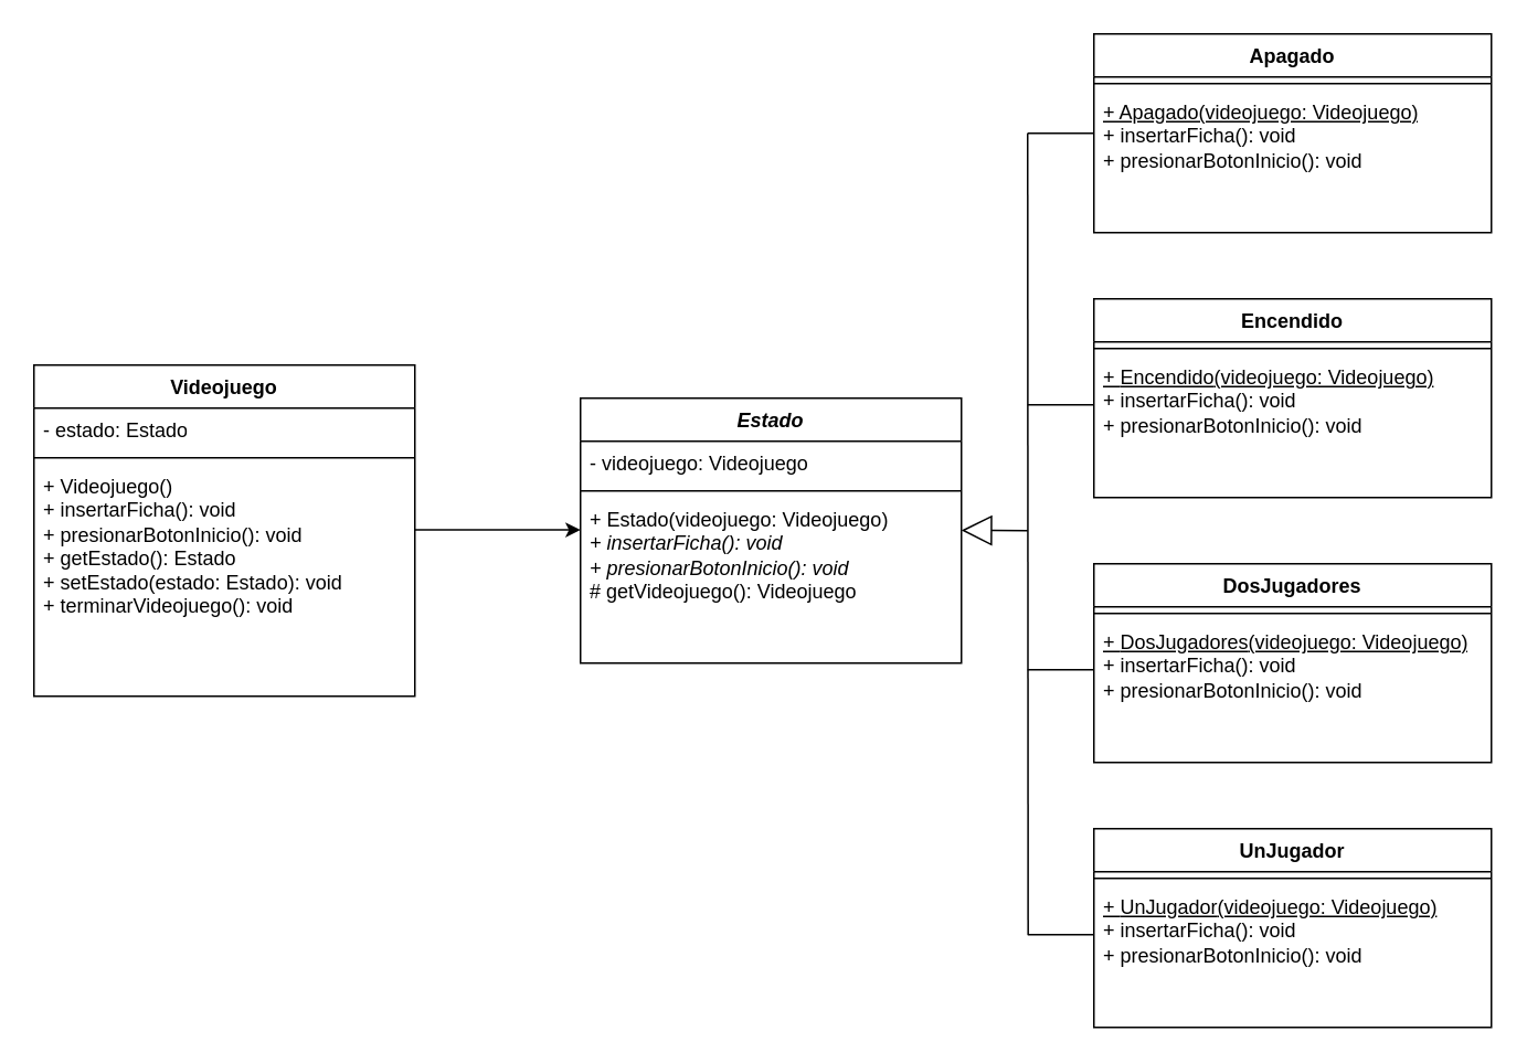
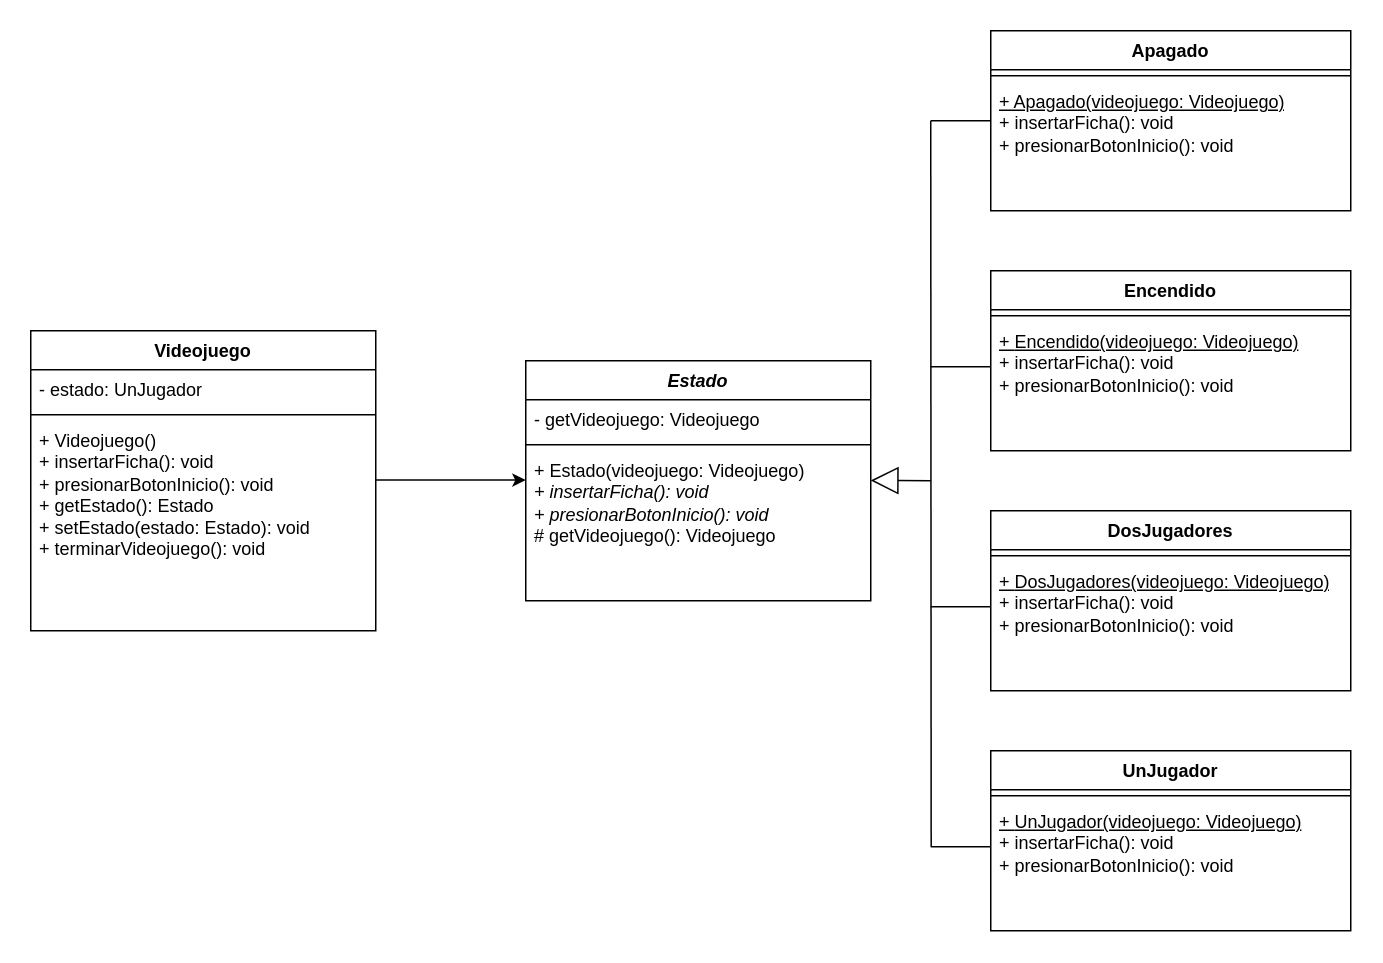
- <mxCell id="19" value="- estado: Estado" style="text;strokeColor=none;fillColor=none;align=left;verticalAlign=top;spacingLeft=4;spacingRight=4;overflow=hidden;rotatable=0;points=[[0,0.5],[1,0.5]];portConstraint=eastwest;whiteSpace=wrap;html=1;" vertex="1" parent="18"><mxGeometry y="26" width="230" height="26" as="geometry" /></mxCell>
+ <mxCell id="19" value="- estado: UnJugador" style="text;strokeColor=none;fillColor=none;align=left;verticalAlign=top;spacingLeft=4;spacingRight=4;overflow=hidden;rotatable=0;points=[[0,0.5],[1,0.5]];portConstraint=eastwest;whiteSpace=wrap;html=1;" vertex="1" parent="18"><mxGeometry y="26" width="230" height="26" as="geometry" /></mxCell>
- <mxCell id="3" value="- videojuego: Videojuego" style="text;strokeColor=none;fillColor=none;align=left;verticalAlign=top;spacingLeft=4;spacingRight=4;overflow=hidden;rotatable=0;points=[[0,0.5],[1,0.5]];portConstraint=eastwest;whiteSpace=wrap;html=1;" vertex="1" parent="2"><mxGeometry y="26" width="230" height="26" as="geometry" /></mxCell>
+ <mxCell id="3" value="- getVideojuego: Videojuego" style="text;strokeColor=none;fillColor=none;align=left;verticalAlign=top;spacingLeft=4;spacingRight=4;overflow=hidden;rotatable=0;points=[[0,0.5],[1,0.5]];portConstraint=eastwest;whiteSpace=wrap;html=1;" vertex="1" parent="2"><mxGeometry y="26" width="230" height="26" as="geometry" /></mxCell>
